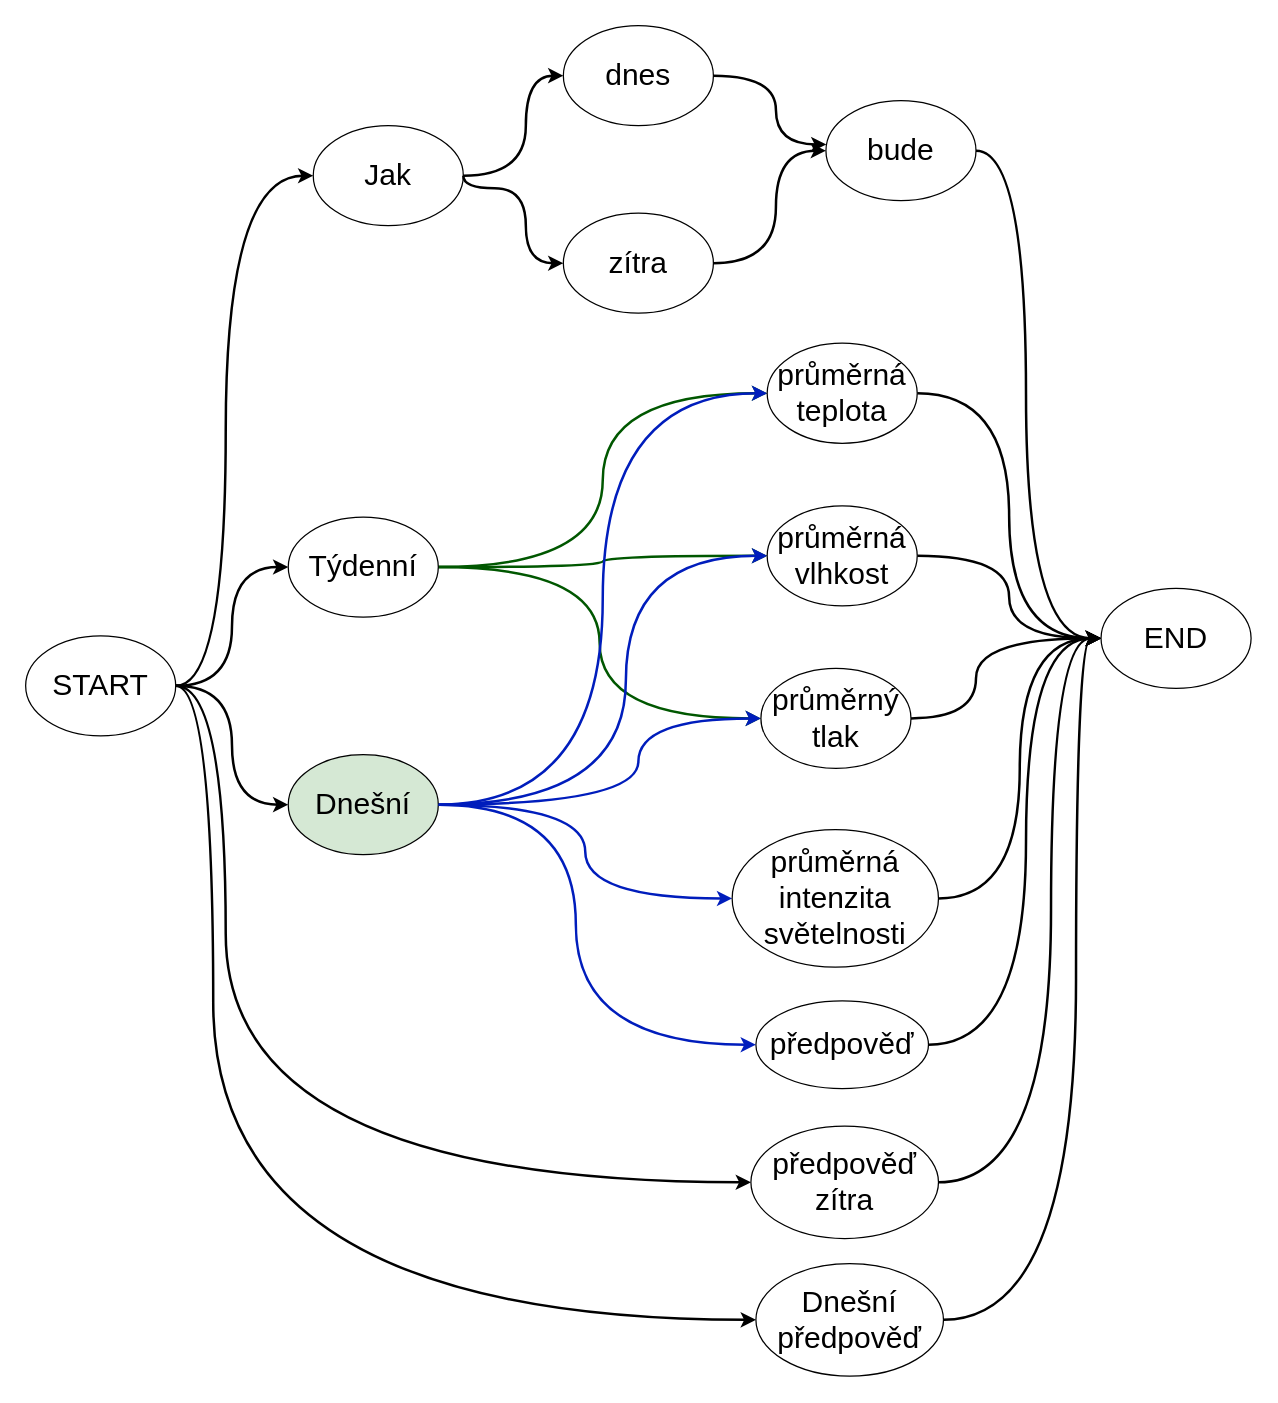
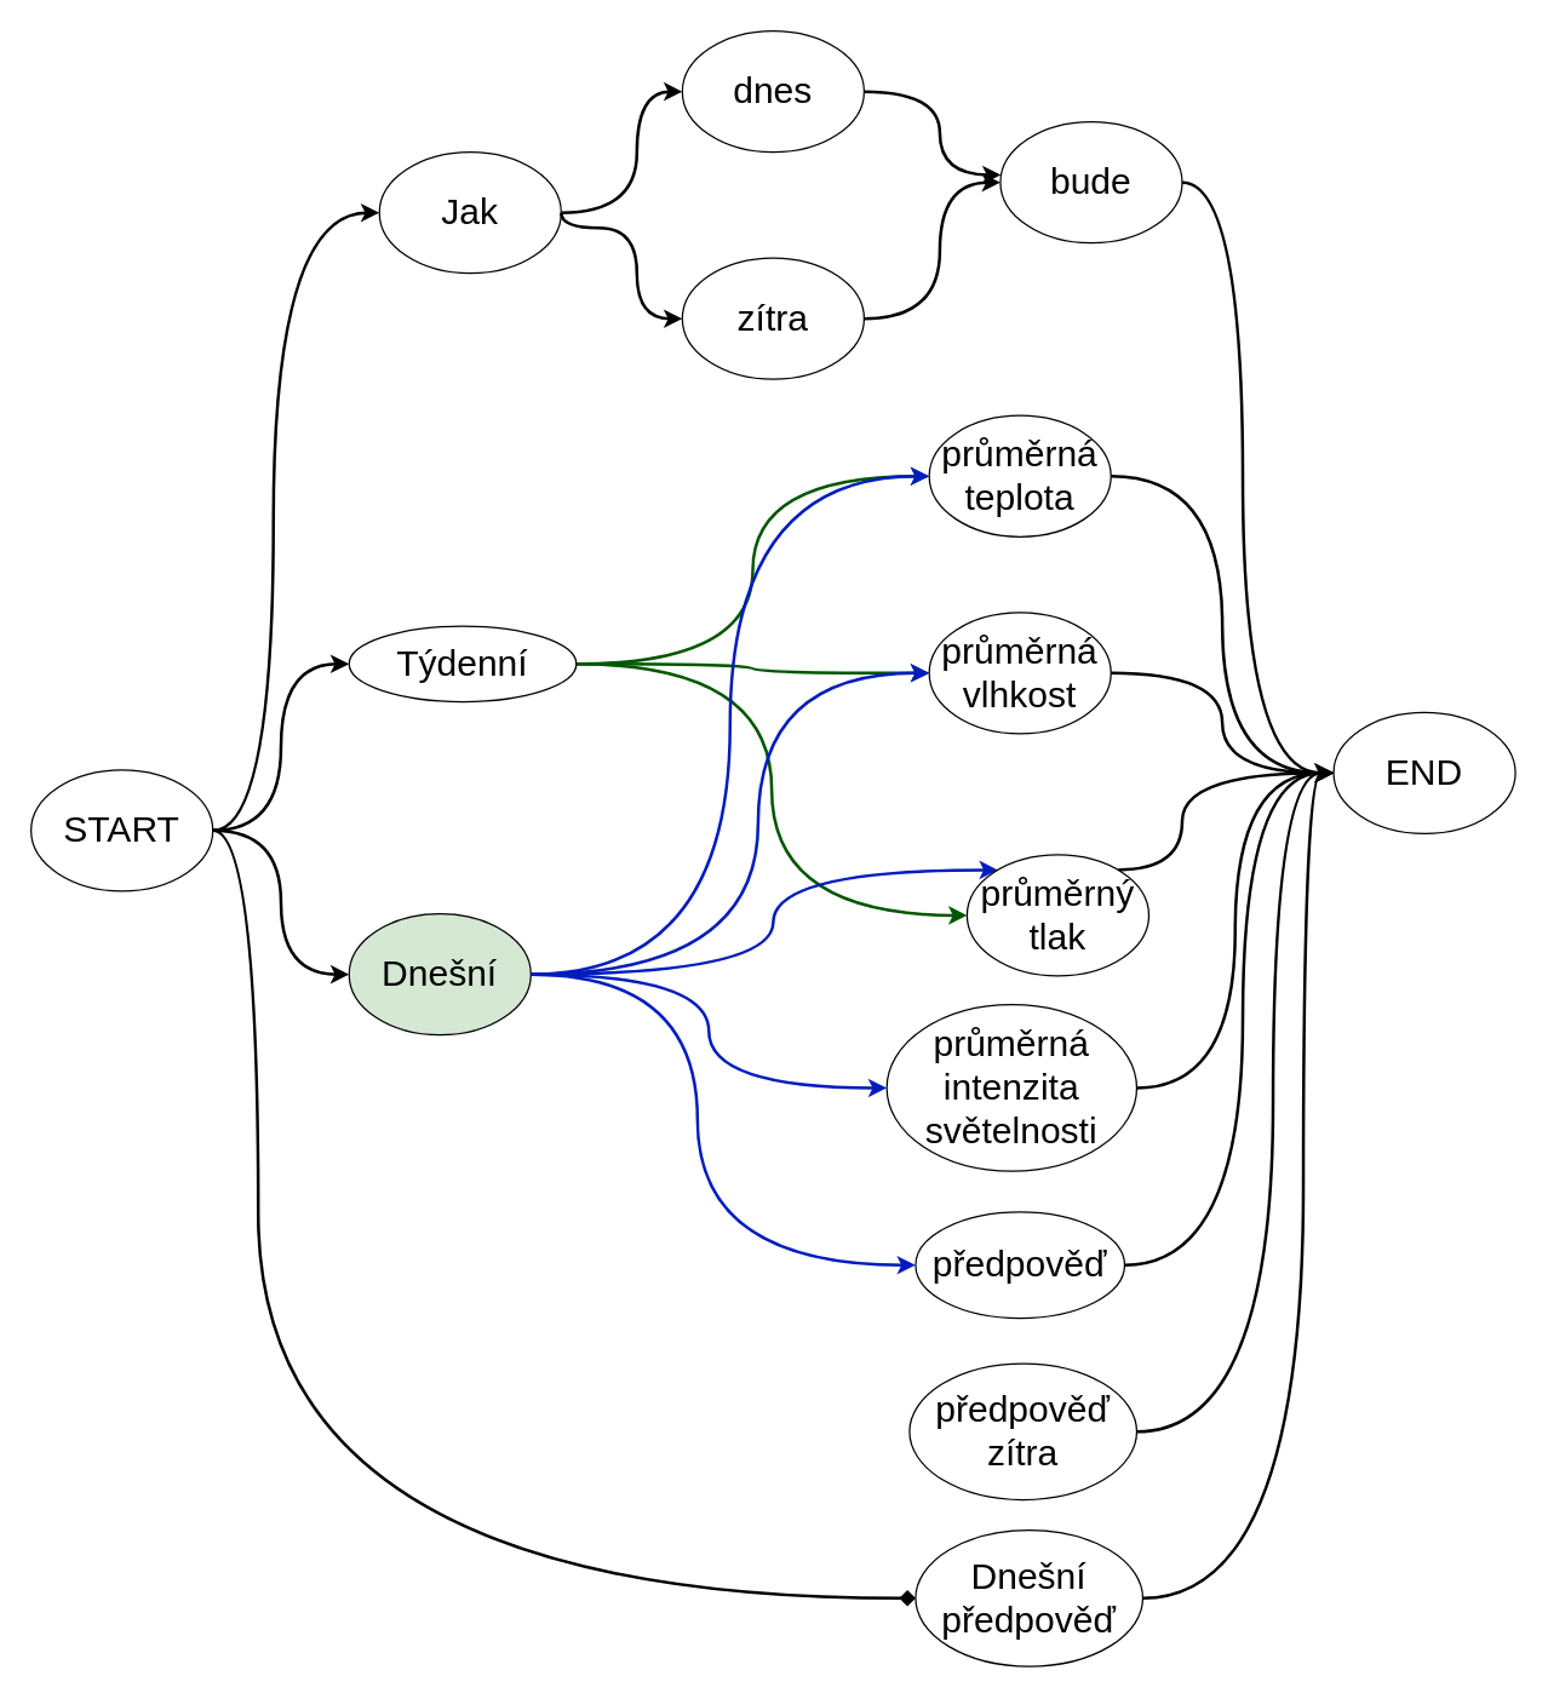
- <mxCell id="9" value="Týdenní" style="ellipse;whiteSpace=wrap;html=1;fontSize=24;" vertex="1" parent="1"><mxGeometry x="230" y="413" width="120" height="80" as="geometry" /></mxCell>
+ <mxCell id="9" value="Týdenní" style="ellipse;whiteSpace=wrap;html=1;fontSize=24;" vertex="1" parent="1"><mxGeometry x="230" y="413" width="150" height="50" as="geometry" /></mxCell>
- <mxCell id="20" value="průměrný tlak" style="ellipse;whiteSpace=wrap;html=1;fontSize=24;" vertex="1" parent="1"><mxGeometry x="608" y="534" width="120" height="80" as="geometry" /></mxCell>
+ <mxCell id="20" value="průměrný tlak" style="ellipse;whiteSpace=wrap;html=1;fontSize=24;" vertex="1" parent="1"><mxGeometry x="638" y="564" width="120" height="80" as="geometry" /></mxCell>
- <mxCell id="27" style="edgeStyle=orthogonalEdgeStyle;curved=1;rounded=0;orthogonalLoop=1;jettySize=auto;html=1;entryX=0;entryY=0.5;entryDx=0;entryDy=0;fontSize=24;strokeWidth=2;exitX=1;exitY=0.5;exitDx=0;exitDy=0;" edge="1" parent="1" source="4" target="26"><mxGeometry relative="1" as="geometry"><mxPoint x="150" y="558" as="sourcePoint" /><mxPoint x="240" y="653" as="targetPoint" /><Array as="points"><mxPoint x="180" y="548" /><mxPoint x="180" y="945" /></Array></mxGeometry></mxCell>
- <mxCell id="40" style="edgeStyle=orthogonalEdgeStyle;curved=1;rounded=0;orthogonalLoop=1;jettySize=auto;html=1;entryX=0;entryY=0.5;entryDx=0;entryDy=0;fontSize=24;strokeWidth=2;exitX=1;exitY=0.5;exitDx=0;exitDy=0;" edge="1" parent="1" source="4" target="39"><mxGeometry relative="1" as="geometry"><mxPoint x="150" y="558" as="sourcePoint" /><mxPoint x="610" y="955" as="targetPoint" /><Array as="points"><mxPoint x="170" y="548" /><mxPoint x="170" y="1055" /></Array></mxGeometry></mxCell>
+ <mxCell id="40" style="edgeStyle=orthogonalEdgeStyle;curved=1;rounded=0;orthogonalLoop=1;jettySize=auto;html=1;entryX=0;entryY=0.5;entryDx=0;entryDy=0;fontSize=24;strokeWidth=2;exitX=1;exitY=0.5;exitDx=0;exitDy=0;endArrow=diamond;" edge="1" parent="1" source="4" target="39"><mxGeometry relative="1" as="geometry"><mxPoint x="150" y="558" as="sourcePoint" /><mxPoint x="610" y="955" as="targetPoint" /><Array as="points"><mxPoint x="170" y="548" /><mxPoint x="170" y="1055" /></Array></mxGeometry></mxCell>
